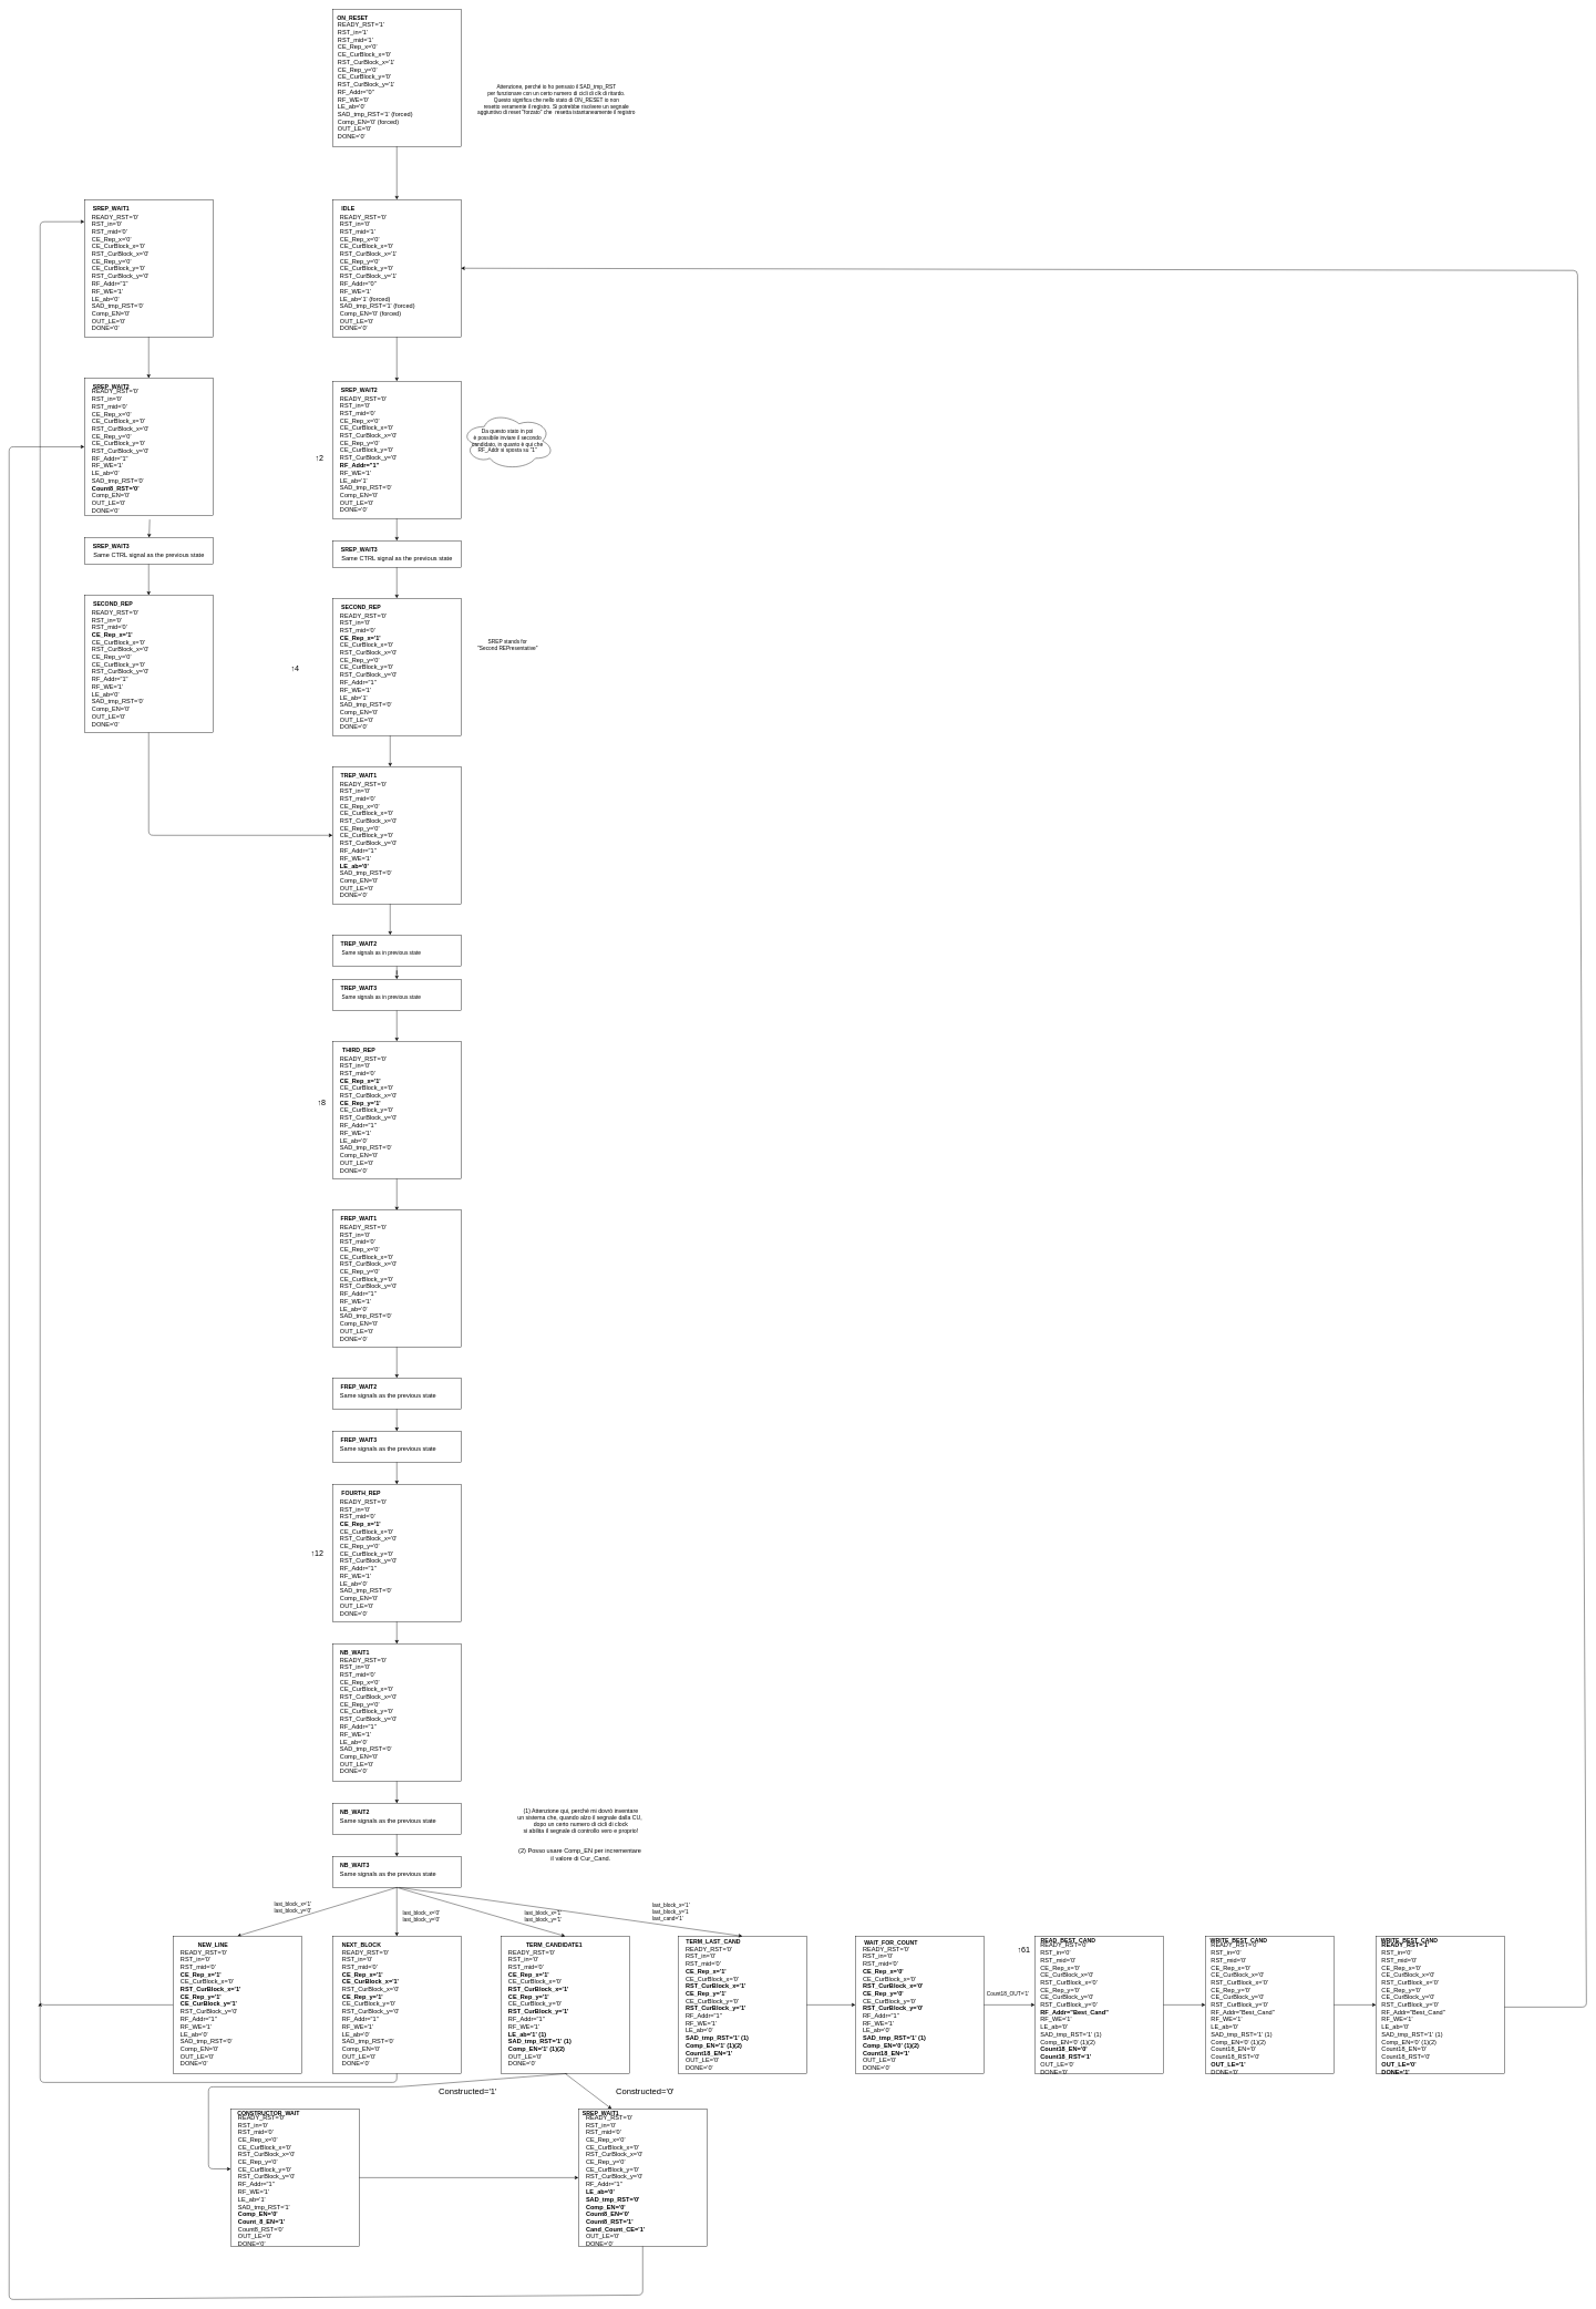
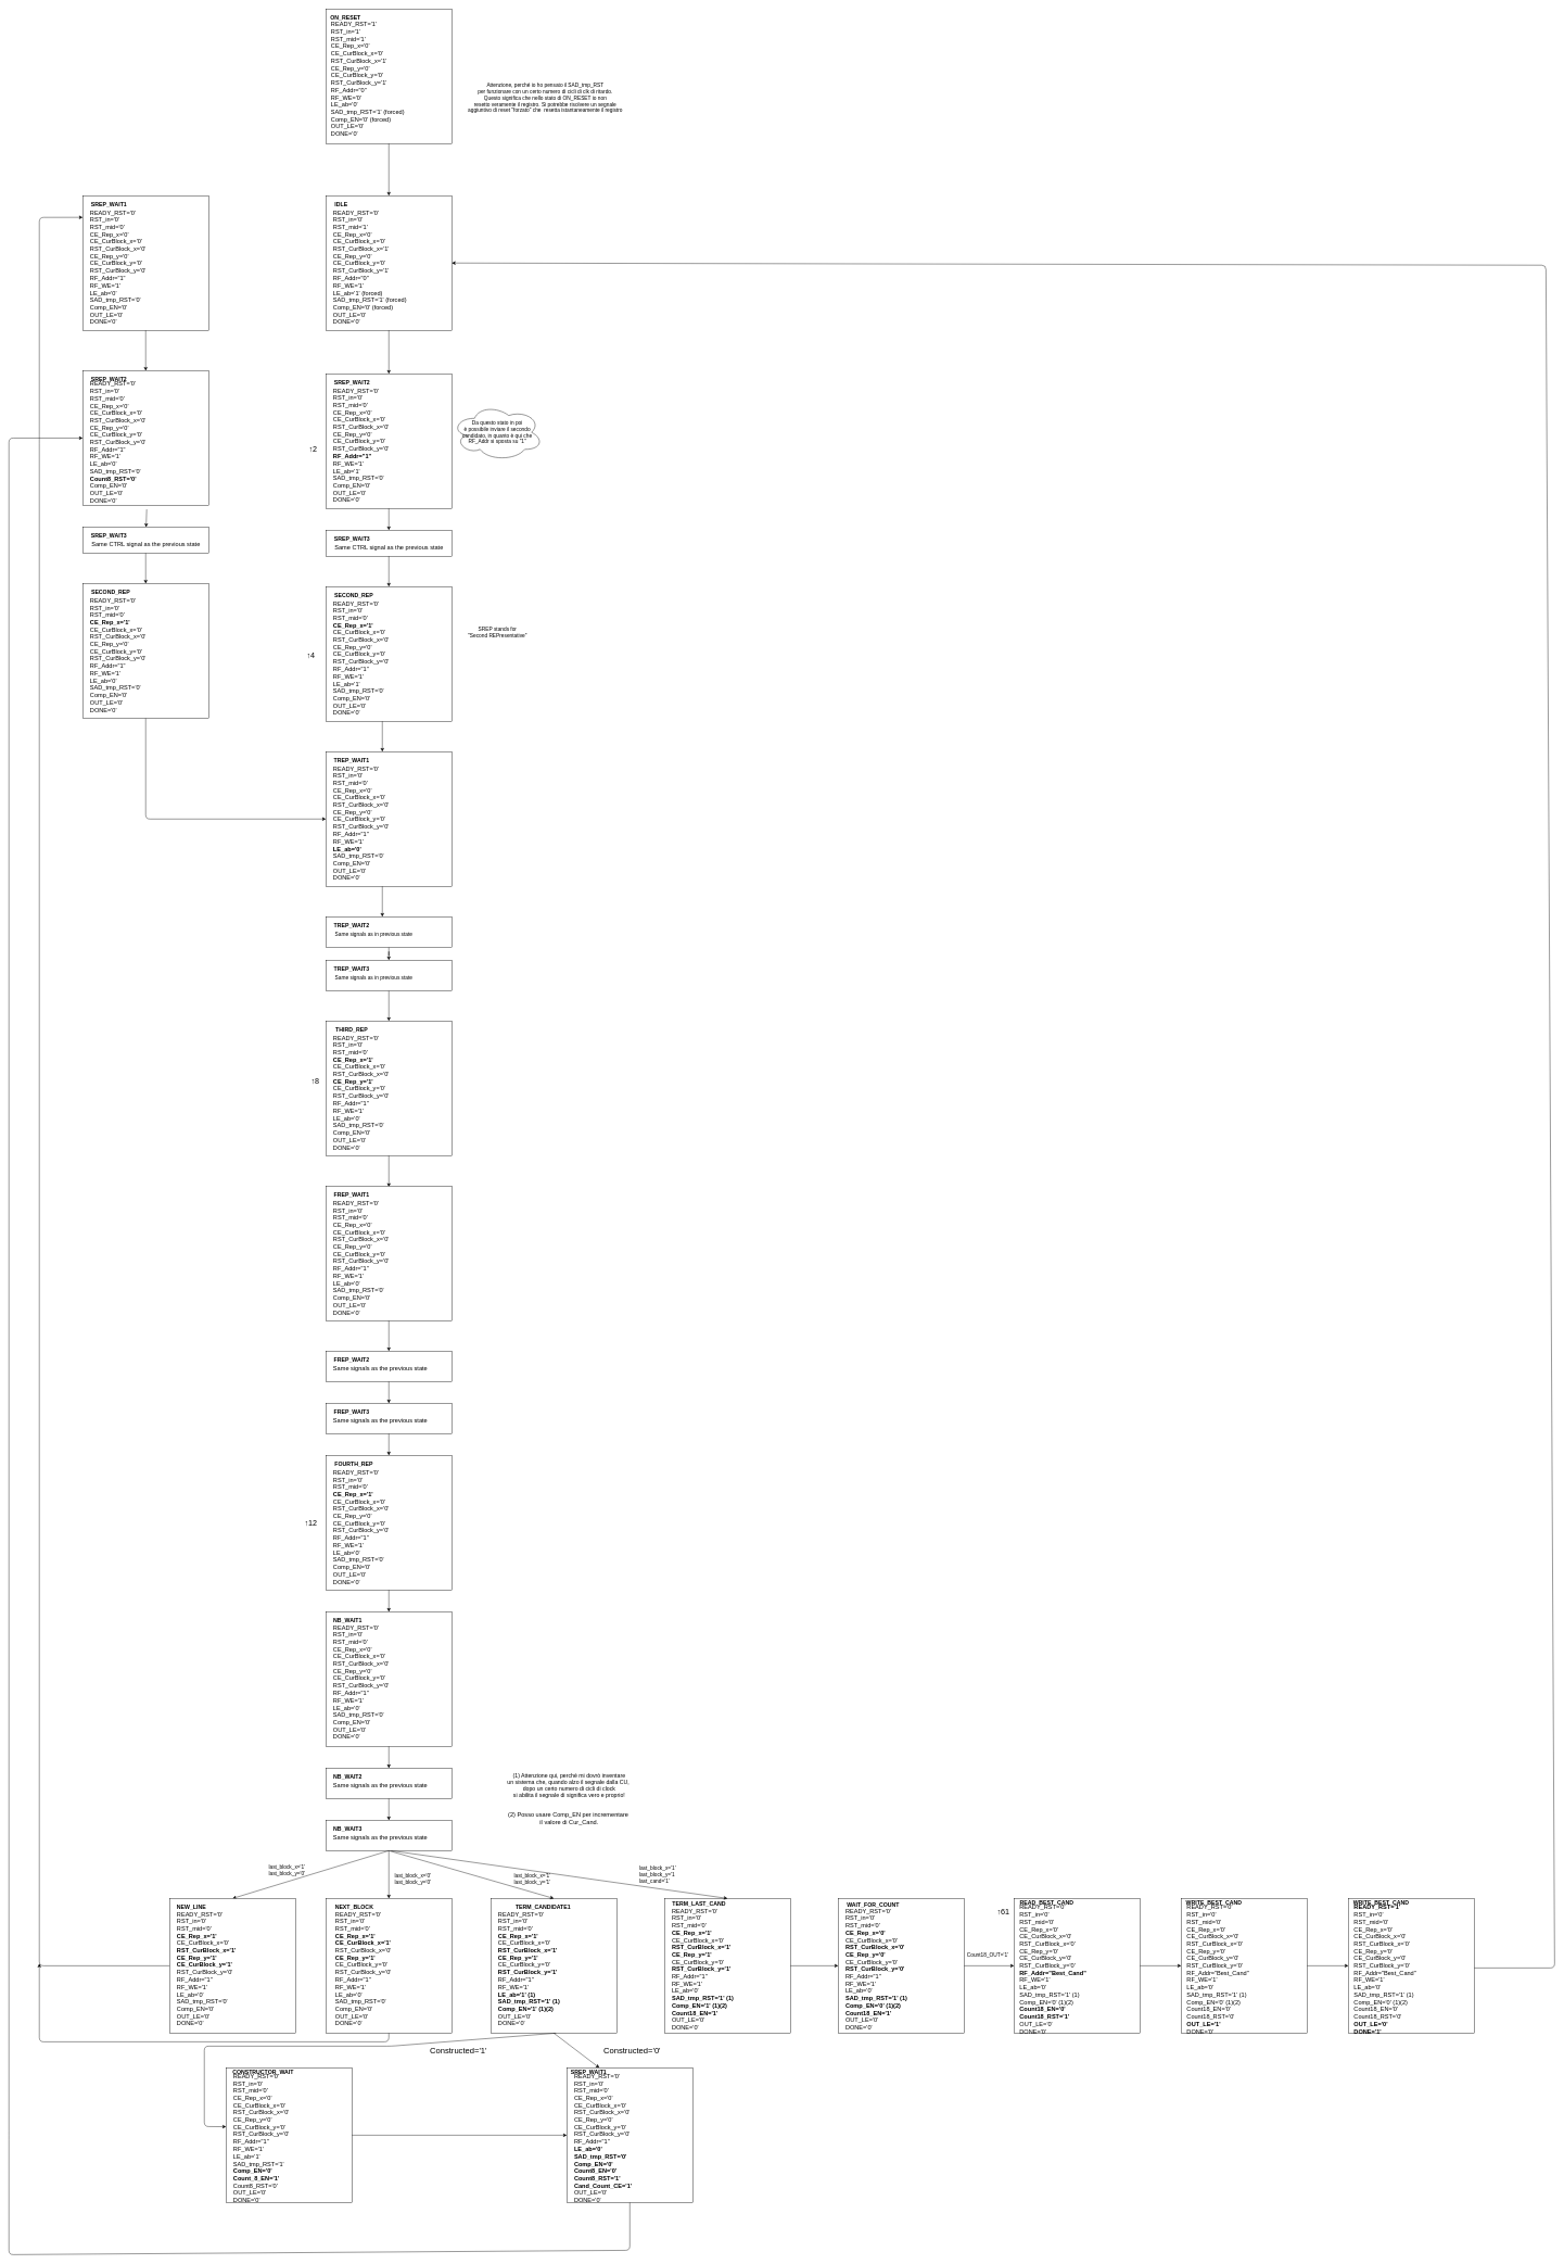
- <mxCell id="58" value="&lt;font style=&quot;font-size: 18px&quot;&gt;↑4&lt;/font&gt;" style="text;html=1;align=center;verticalAlign=middle;resizable=0;points=[];autosize=1;" parent="1" vertex="1"><mxGeometry x="650" y="1500" width="30" height="20" as="geometry" /></mxCell>
+ <mxCell id="58" value="&lt;font style=&quot;font-size: 18px&quot;&gt;↑4&lt;/font&gt;" style="text;html=1;align=center;verticalAlign=middle;resizable=0;points=[];autosize=1;" parent="1" vertex="1"><mxGeometry x="700" y="1500" width="30" height="20" as="geometry" /></mxCell>
- <mxCell id="87" value="&lt;font style=&quot;font-size: 13px&quot;&gt;(1) Attenzione qui, perchè mi dovrò inventare&lt;br&gt;un sistema che, quando alzo il segnale dalla CU,&amp;nbsp;&lt;br&gt;dopo un certo numero di cicli di clock&lt;br&gt;si abilita il segnale di controllo vero e proprio!&lt;br&gt;&lt;/font&gt;" style="text;html=1;align=center;verticalAlign=middle;resizable=0;points=[];autosize=1;" parent="1" vertex="1"><mxGeometry x="1160" y="4080" width="300" height="60" as="geometry" /></mxCell>
+ <mxCell id="87" value="&lt;font style=&quot;font-size: 13px&quot;&gt;(1) Attenzione qui, perchè mi dovrò inventare&lt;br&gt;un sistema che, quando alzo il segnale dalla CU,&amp;nbsp;&lt;br&gt;dopo un certo numero di cicli di clock&lt;br&gt;si abilita il segnale di significa vero e proprio!&lt;br&gt;&lt;/font&gt;" style="text;html=1;align=center;verticalAlign=middle;resizable=0;points=[];autosize=1;" parent="1" vertex="1"><mxGeometry x="1160" y="4080" width="300" height="60" as="geometry" /></mxCell>
- <mxCell id="75" value="&lt;span style=&quot;font-size: 13px&quot;&gt;&lt;b&gt;NEW_LINE&lt;/b&gt;&lt;/span&gt;" style="text;html=1;align=center;verticalAlign=middle;resizable=0;points=[];autosize=1;" parent="1" vertex="1"><mxGeometry x="440" y="4380" width="80" height="20" as="geometry" /></mxCell>
+ <mxCell id="75" value="&lt;span style=&quot;font-size: 13px&quot;&gt;&lt;b&gt;NEW_LINE&lt;/b&gt;&lt;/span&gt;" style="text;html=1;align=center;verticalAlign=middle;resizable=0;points=[];autosize=1;" parent="1" vertex="1"><mxGeometry x="400" y="4380" width="80" height="20" as="geometry" /></mxCell>
